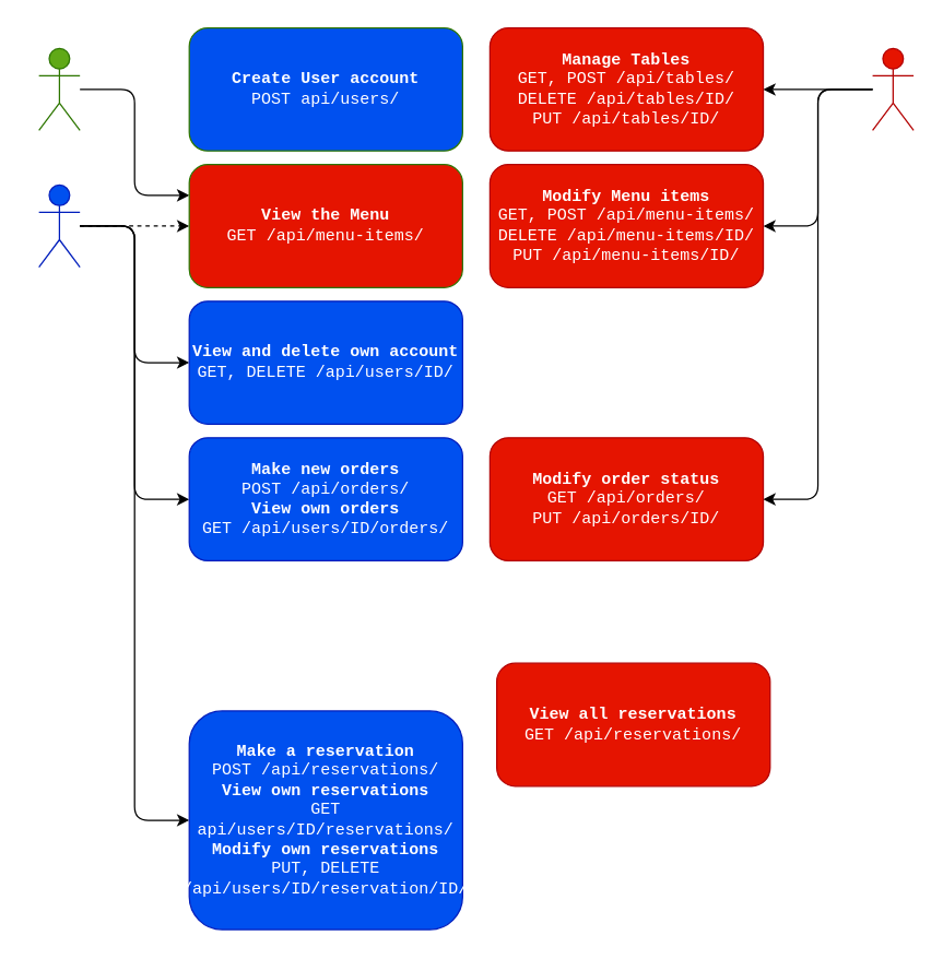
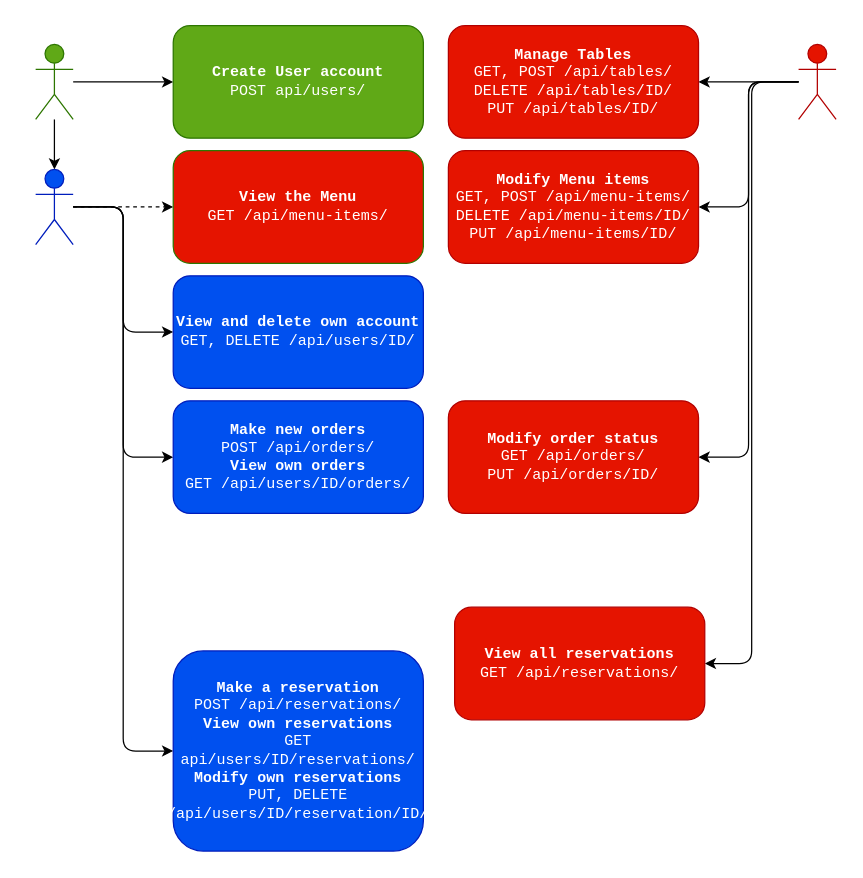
+ <mxCell id="2" style="edgeStyle=orthogonalEdgeStyle;rounded=1;orthogonalLoop=1;jettySize=auto;html=1;fontFamily=Courier New;curved=0;" edge="1" parent="1" source="4" target="17"><mxGeometry relative="1" as="geometry" /></mxCell>
- <mxCell id="17" value="&lt;div&gt;&lt;b&gt;Create User account&lt;/b&gt;&lt;/div&gt;&lt;div&gt;POST api/users/&lt;br&gt;&lt;/div&gt;" style="rounded=1;whiteSpace=wrap;html=1;fontFamily=Courier New;fillColor=#0050ef;fontColor=#ffffff;strokeColor=#2D7600;" vertex="1" parent="1"><mxGeometry x="130" y="20" width="200" height="90" as="geometry" /></mxCell>
+ <mxCell id="17" value="&lt;div&gt;&lt;b&gt;Create User account&lt;/b&gt;&lt;/div&gt;&lt;div&gt;POST api/users/&lt;br&gt;&lt;/div&gt;" style="rounded=1;whiteSpace=wrap;html=1;fontFamily=Courier New;fillColor=#60a917;fontColor=#ffffff;strokeColor=#2D7600;" vertex="1" parent="1"><mxGeometry x="130" y="20" width="200" height="90" as="geometry" /></mxCell>
- <mxCell id="3" style="edgeStyle=orthogonalEdgeStyle;rounded=1;orthogonalLoop=1;jettySize=auto;html=1;entryX=0;entryY=0.25;entryDx=0;entryDy=0;fontFamily=Courier New;curved=0;" edge="1" parent="1" source="4" target="15"><mxGeometry relative="1" as="geometry" /></mxCell>
+ <mxCell id="3" style="edgeStyle=orthogonalEdgeStyle;rounded=1;orthogonalLoop=1;jettySize=auto;html=1;fontFamily=Courier New;curved=0;" edge="1" parent="1" source="4" target="9"><mxGeometry relative="1" as="geometry" /></mxCell>
+ <mxCell id="12" style="edgeStyle=orthogonalEdgeStyle;rounded=1;orthogonalLoop=1;jettySize=auto;html=1;entryX=1;entryY=0.5;entryDx=0;entryDy=0;fontFamily=Courier New;curved=0;" edge="1" parent="1" source="14" target="22"><mxGeometry relative="1" as="geometry" /></mxCell>
